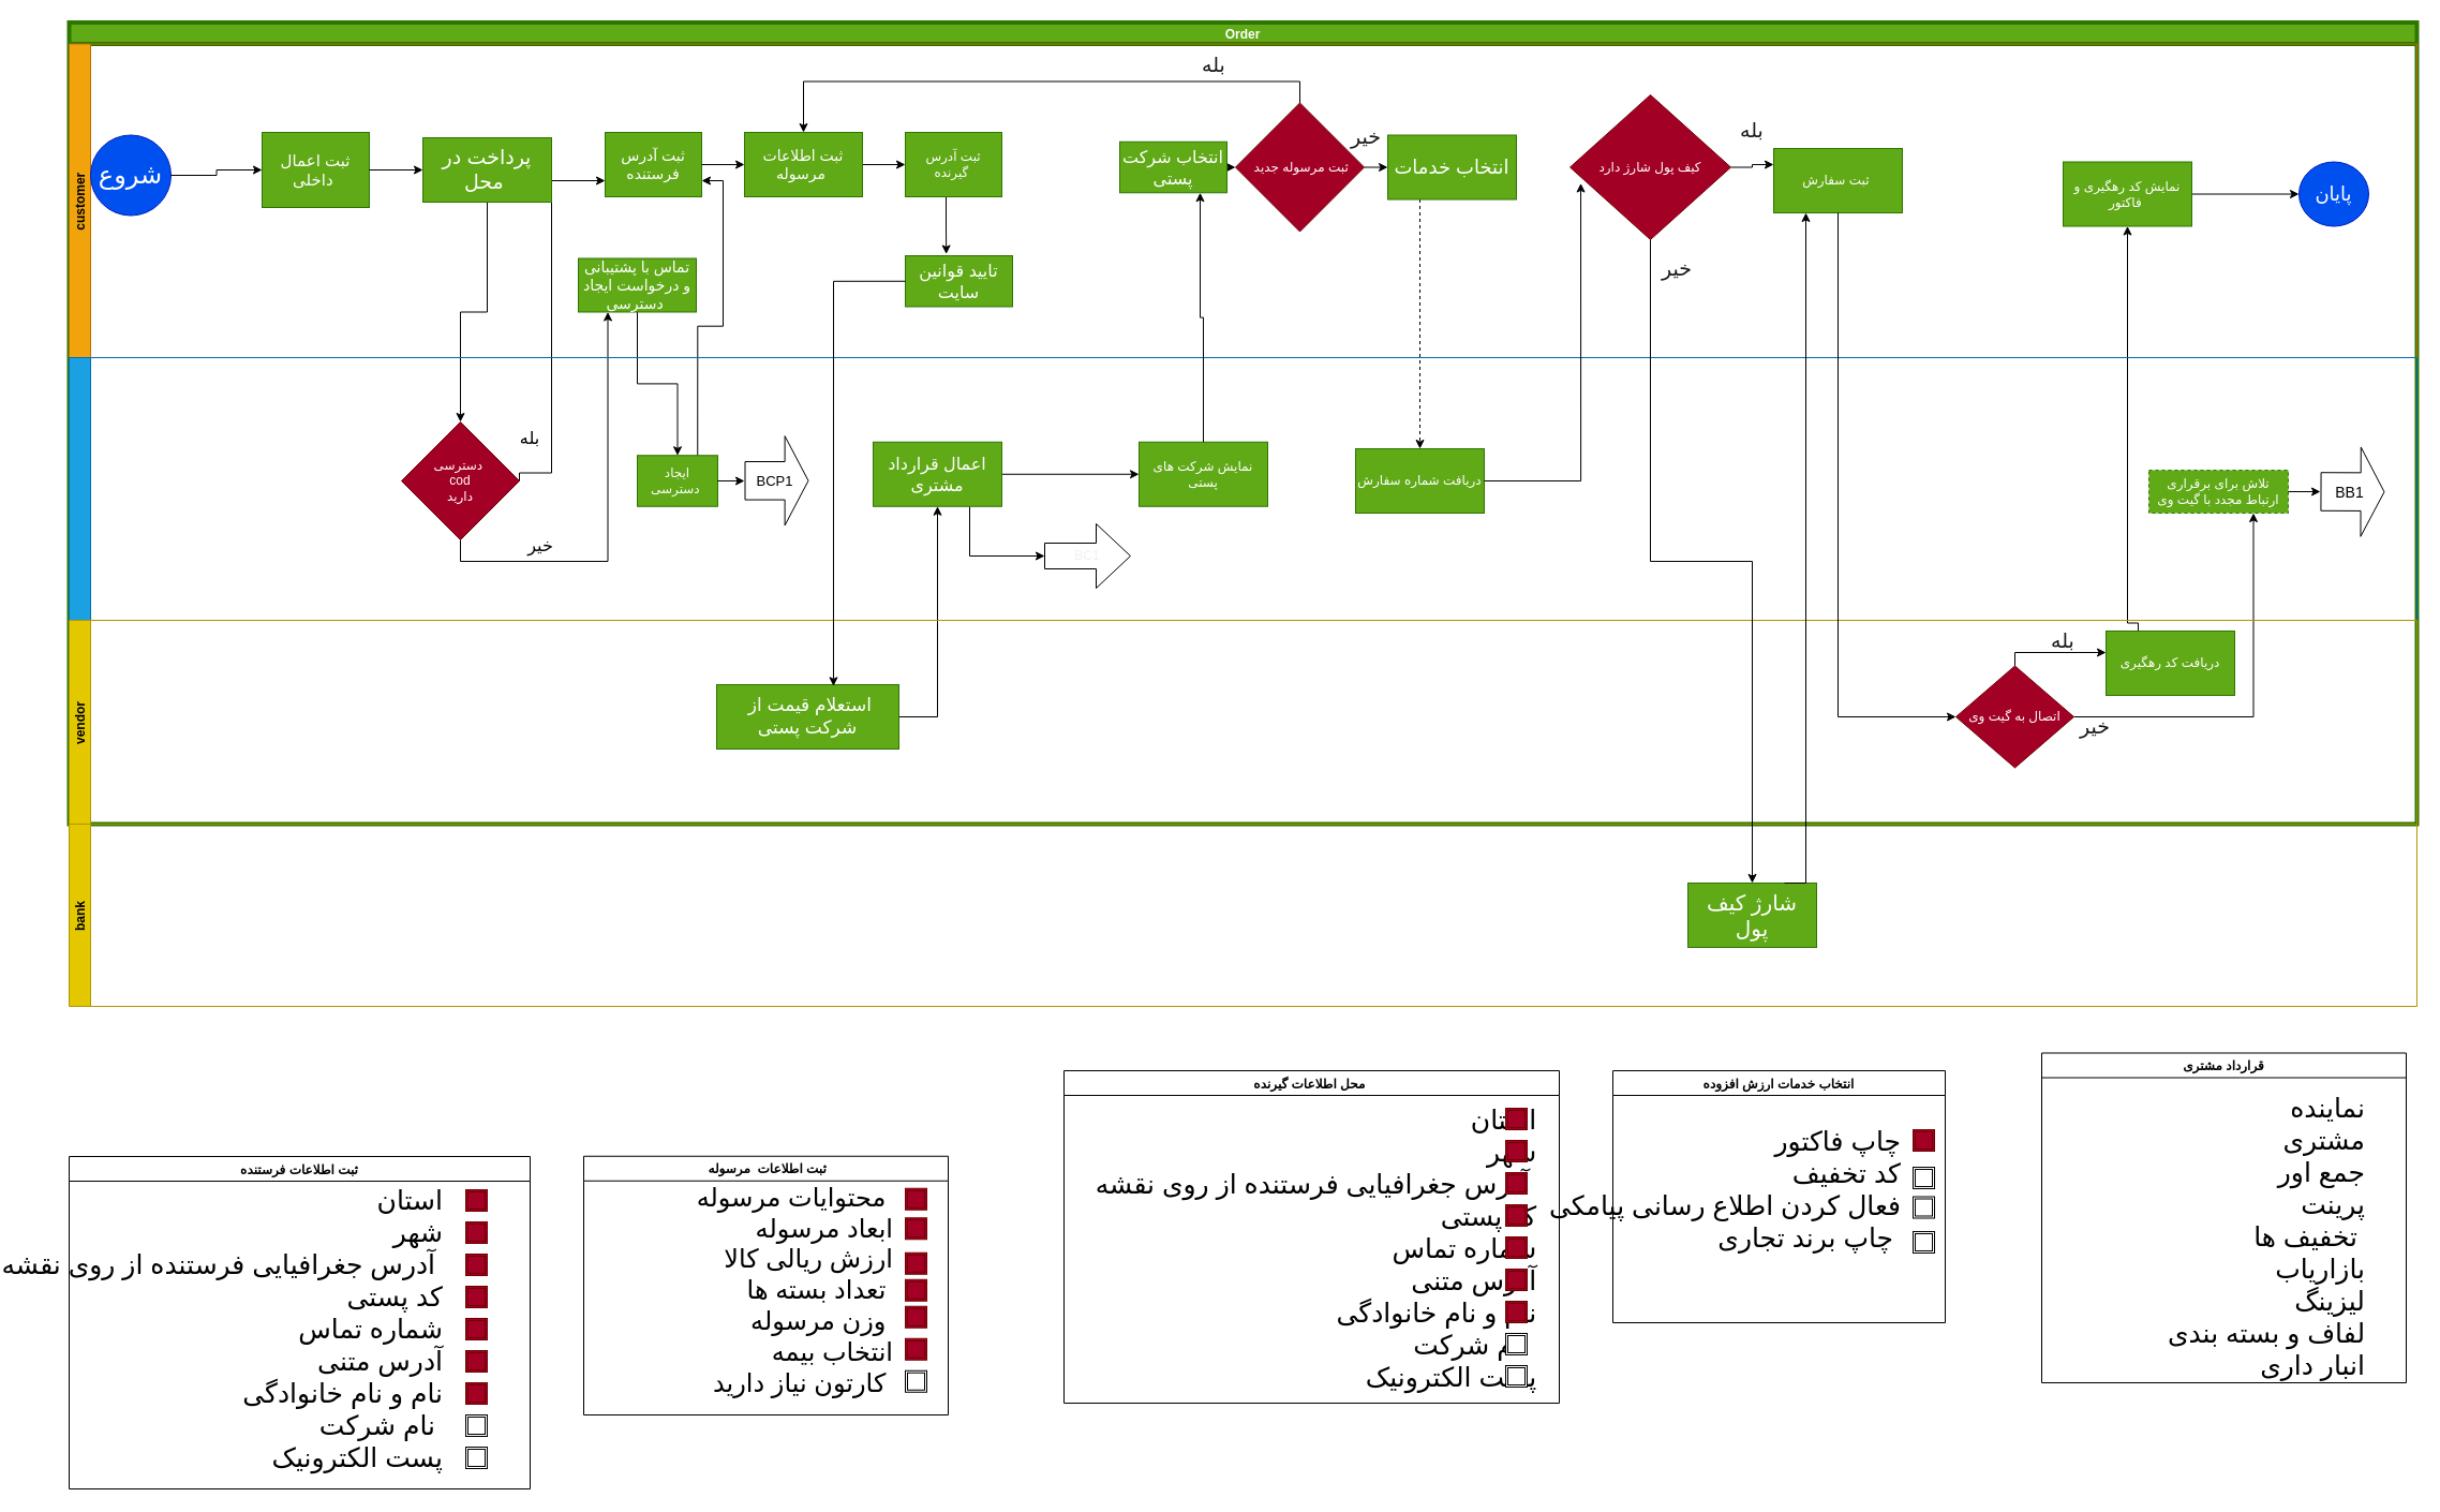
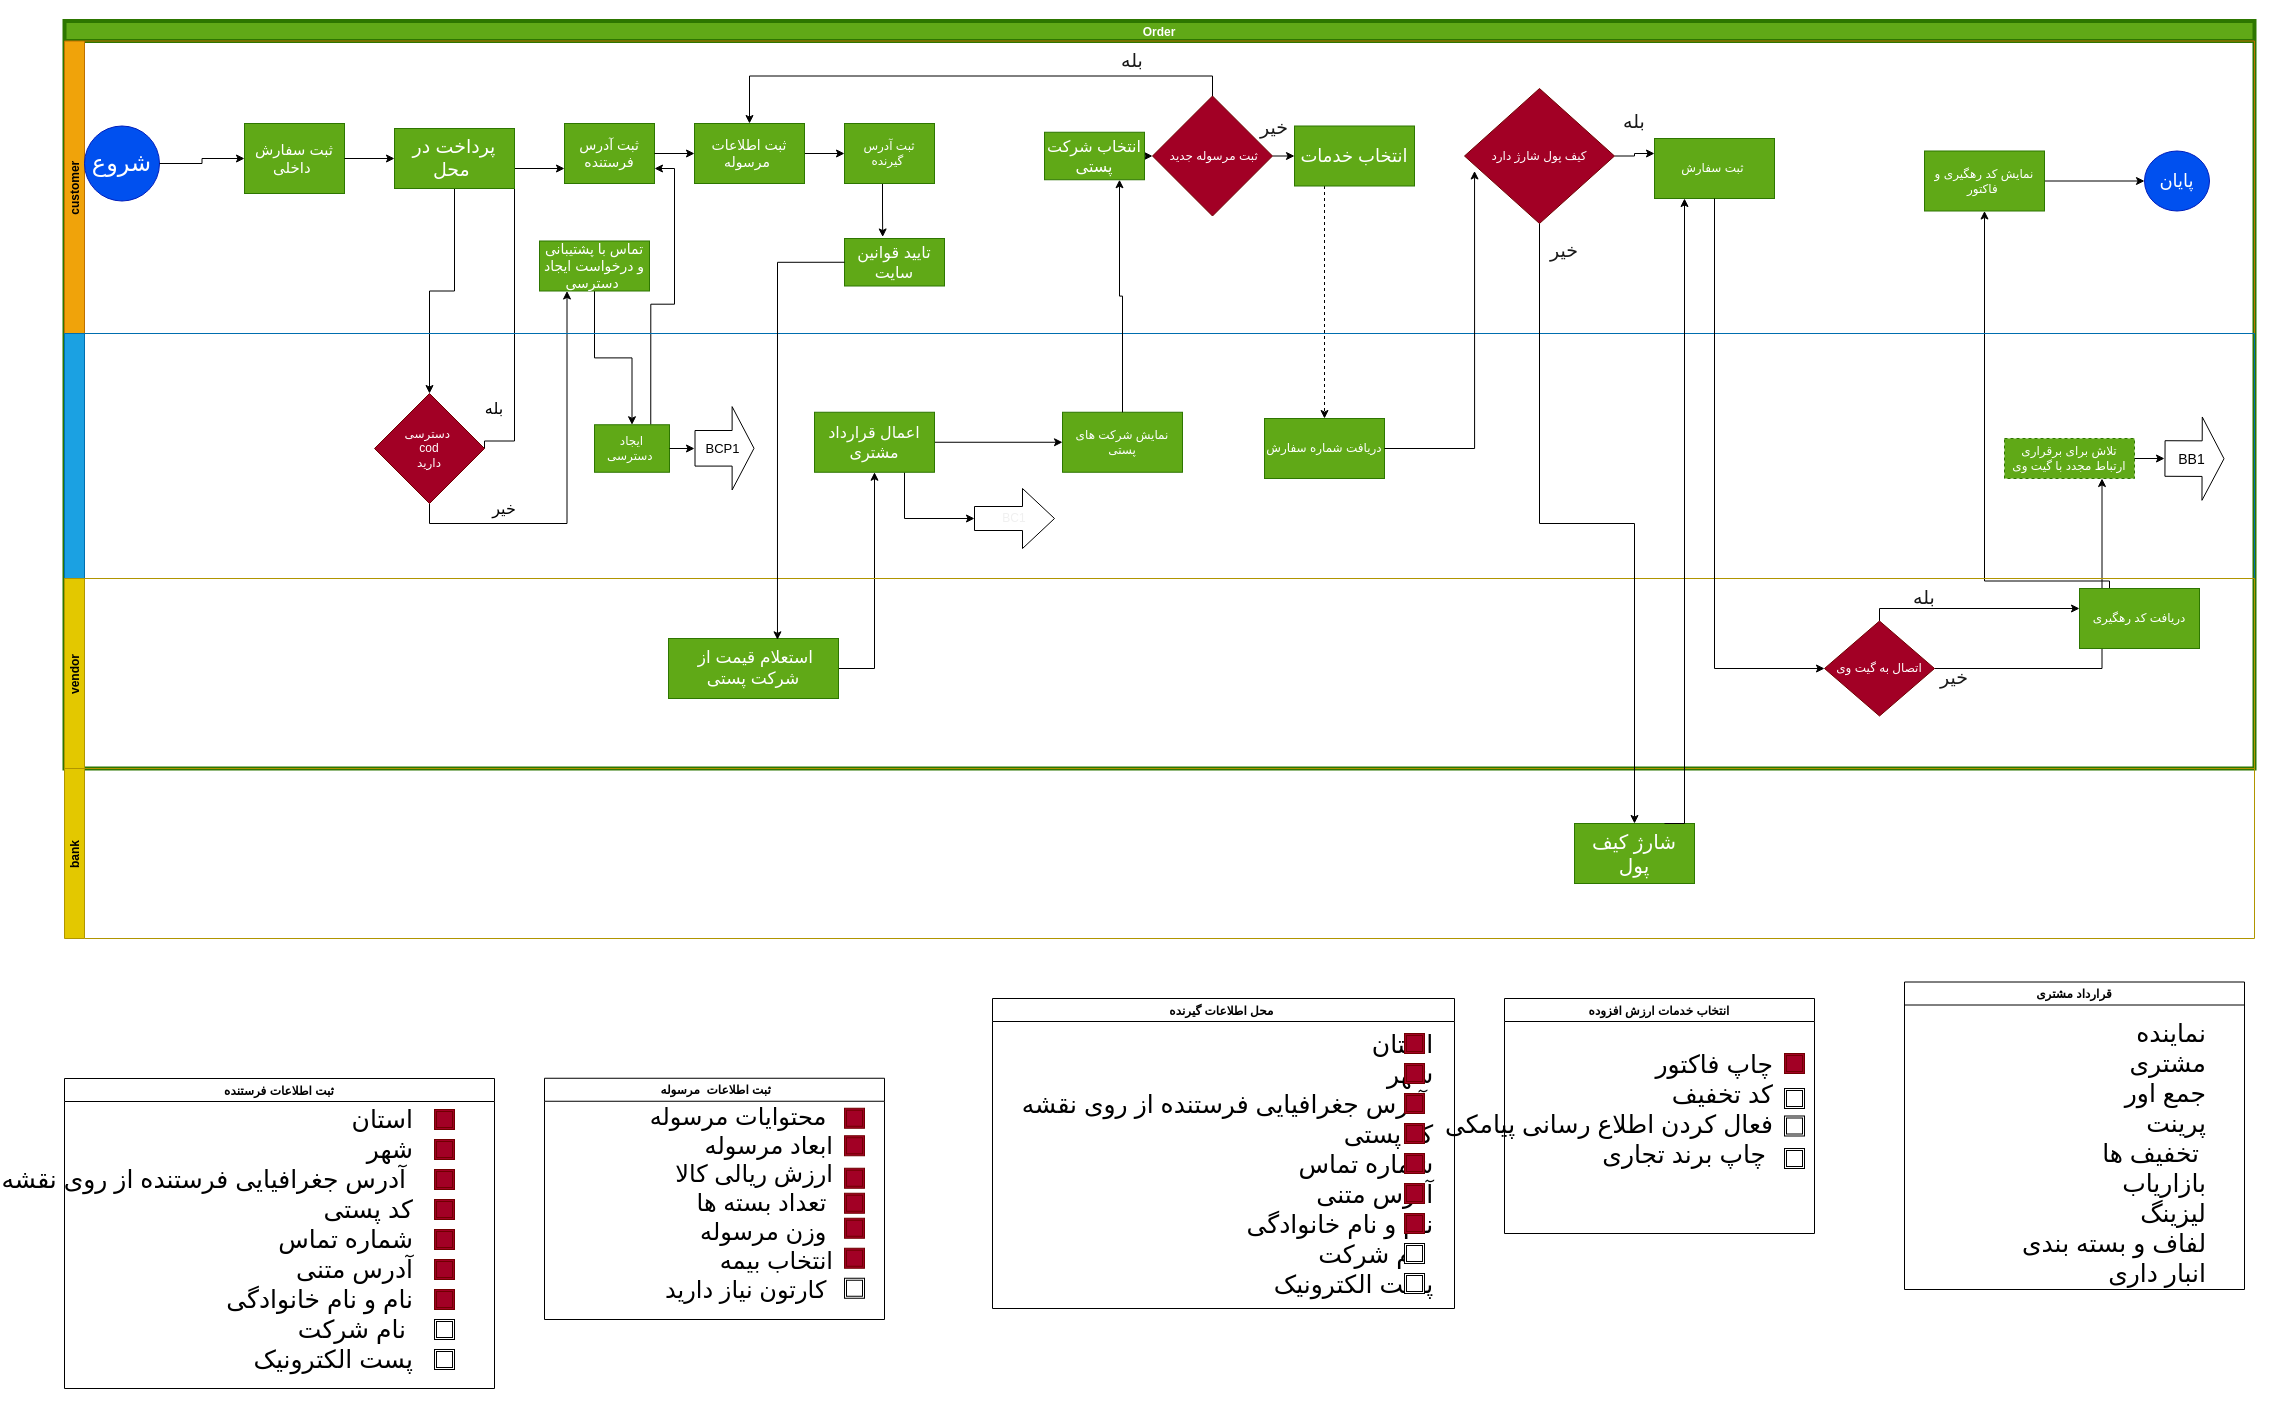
- <mxCell id="27" value="&lt;font style=&quot;font-size: 15px&quot;&gt;ثبت اعمال داخلی&amp;nbsp;&lt;/font&gt;" style="whiteSpace=wrap;html=1;fillColor=#60a917;strokeColor=#2D7600;fontColor=#ffffff;" parent="12" vertex="1"><mxGeometry x="180" y="82.5" width="100" height="70" as="geometry" /></mxCell>
+ <mxCell id="27" value="&lt;font style=&quot;font-size: 15px&quot;&gt;ثبت سفارش داخلی&amp;nbsp;&lt;/font&gt;" style="whiteSpace=wrap;html=1;fillColor=#60a917;strokeColor=#2D7600;fontColor=#ffffff;" parent="12" vertex="1"><mxGeometry x="180" y="82.5" width="100" height="70" as="geometry" /></mxCell>
- <mxCell id="63" value="دریافت کد رهگیری" style="whiteSpace=wrap;html=1;rounded=0;fillColor=#60a917;strokeColor=#2D7600;fontColor=#ffffff;" parent="58" vertex="1"><mxGeometry x="1900" y="10" width="120" height="60" as="geometry" /></mxCell>
+ <mxCell id="63" value="دریافت کد رهگیری" style="whiteSpace=wrap;html=1;rounded=0;fillColor=#60a917;strokeColor=#2D7600;fontColor=#ffffff;" parent="58" vertex="1"><mxGeometry x="2015" y="10" width="120" height="60" as="geometry" /></mxCell>
